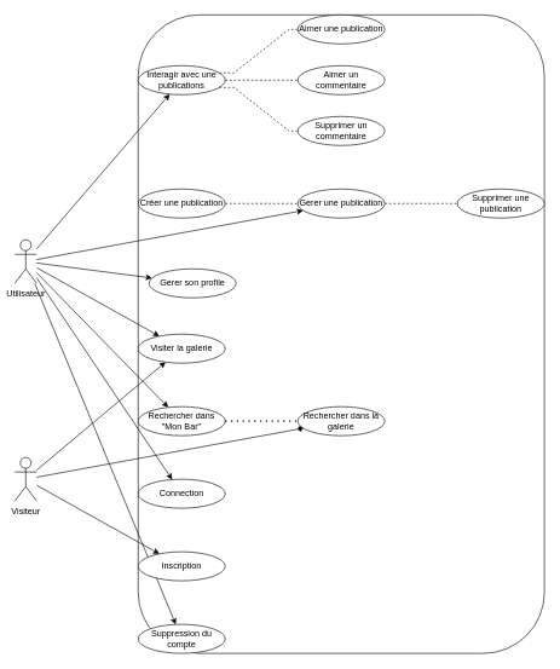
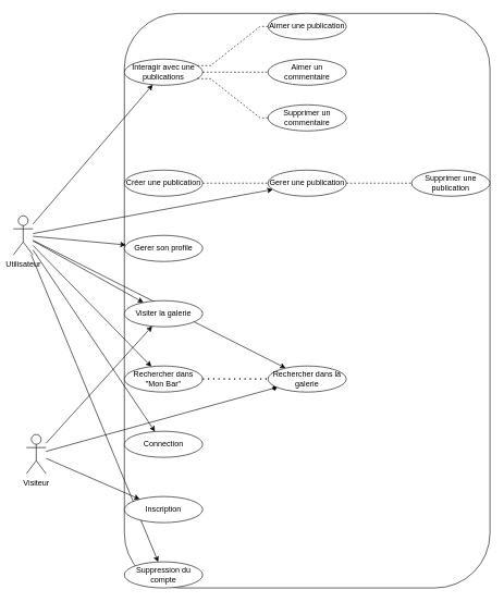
- <mxCell id="23" value="Gerer son profile" style="ellipse;whiteSpace=wrap;html=1;" parent="15" vertex="1"><mxGeometry x="15" y="350" width="120" height="40" as="geometry" /></mxCell>
+ <mxCell id="23" value="Gerer son profile" style="ellipse;whiteSpace=wrap;html=1;" parent="15" vertex="1"><mxGeometry y="340" width="120" height="40" as="geometry" /></mxCell>
+ <mxCell id="10" value="" style="endArrow=classic;html=1;rounded=0;noEdgeStyle=1;" parent="1" source="2" target="25" edge="1"><mxGeometry width="50" height="50" relative="1" as="geometry"><mxPoint x="356" y="599" as="sourcePoint" /><mxPoint x="406" y="549" as="targetPoint" /></mxGeometry></mxCell>
- <mxCell id="11" value="Visiteur" style="shape=umlActor;verticalLabelPosition=bottom;verticalAlign=top;html=1;outlineConnect=0;" parent="1" vertex="1"><mxGeometry x="20" y="630" width="30" height="60" as="geometry" /></mxCell>
+ <mxCell id="11" value="Visiteur" style="shape=umlActor;verticalLabelPosition=bottom;verticalAlign=top;html=1;outlineConnect=0;" parent="1" vertex="1"><mxGeometry x="40" y="665" width="30" height="60" as="geometry" /></mxCell>
